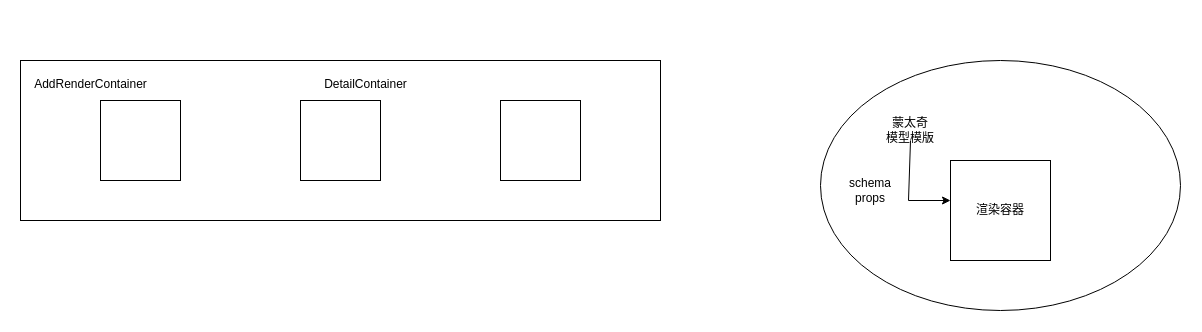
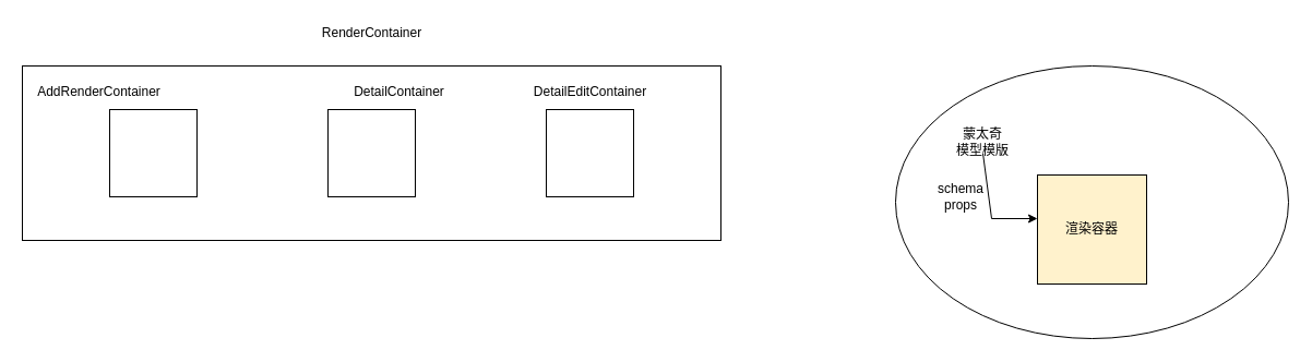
+ <mxCell id="9" value="RenderContainer" style="text;html=1;align=center;verticalAlign=middle;resizable=0;points=[];autosize=1;" vertex="1" parent="1"><mxGeometry x="285" y="20" width="110" height="20" as="geometry" /></mxCell>
+ <mxCell id="7" value="DetailEditContainer" style="text;html=1;align=center;verticalAlign=middle;resizable=0;points=[];autosize=1;" vertex="1" parent="1"><mxGeometry x="480" y="74" width="120" height="20" as="geometry" /></mxCell>
- <mxCell id="12" value="蒙太奇&lt;br&gt;模型模版" style="text;html=1;strokeColor=none;fillColor=none;align=center;verticalAlign=middle;whiteSpace=wrap;rounded=0;" vertex="1" parent="1"><mxGeometry x="880" y="120" width="60" height="20" as="geometry" /></mxCell>
+ <mxCell id="12" value="蒙太奇&lt;br&gt;模型模版" style="text;html=1;strokeColor=none;fillColor=none;align=center;verticalAlign=middle;whiteSpace=wrap;rounded=0;" vertex="1" parent="1"><mxGeometry x="870" y="120" width="60" height="20" as="geometry" /></mxCell>
- <mxCell id="14" value="schema&lt;br&gt;props" style="text;html=1;strokeColor=none;fillColor=none;align=center;verticalAlign=middle;whiteSpace=wrap;rounded=0;" vertex="1" parent="1"><mxGeometry x="850" y="180" width="40" height="20" as="geometry" /></mxCell>
+ <mxCell id="14" value="schema&lt;br&gt;props" style="text;html=1;strokeColor=none;fillColor=none;align=center;verticalAlign=middle;whiteSpace=wrap;rounded=0;" vertex="1" parent="1"><mxGeometry x="860" y="170" width="40" height="20" as="geometry" /></mxCell>
- <mxCell id="11" value="渲染容器" style="whiteSpace=wrap;html=1;aspect=fixed;" vertex="1" parent="1"><mxGeometry x="950" y="160" width="100" height="100" as="geometry" /></mxCell>
+ <mxCell id="11" value="渲染容器" style="whiteSpace=wrap;html=1;aspect=fixed;fillColor=#fff2cc;" vertex="1" parent="1"><mxGeometry x="950" y="160" width="100" height="100" as="geometry" /></mxCell>
